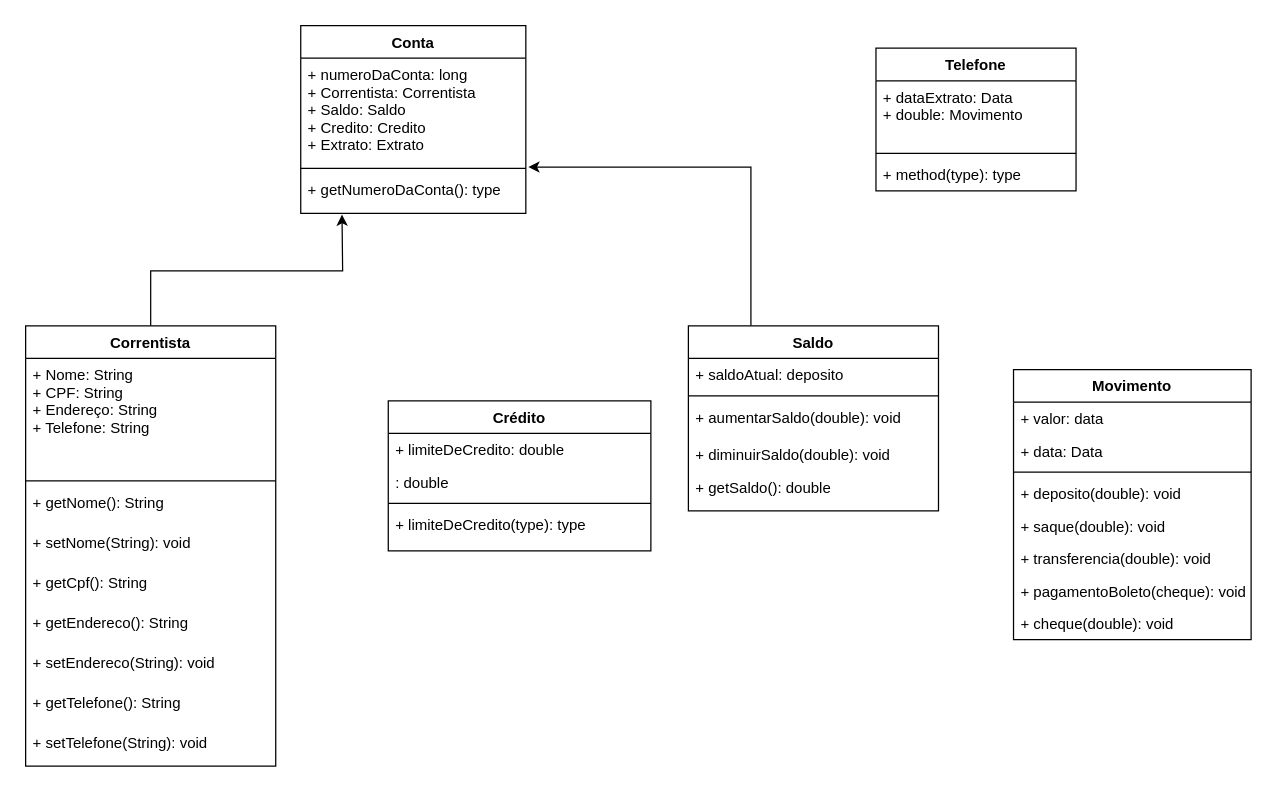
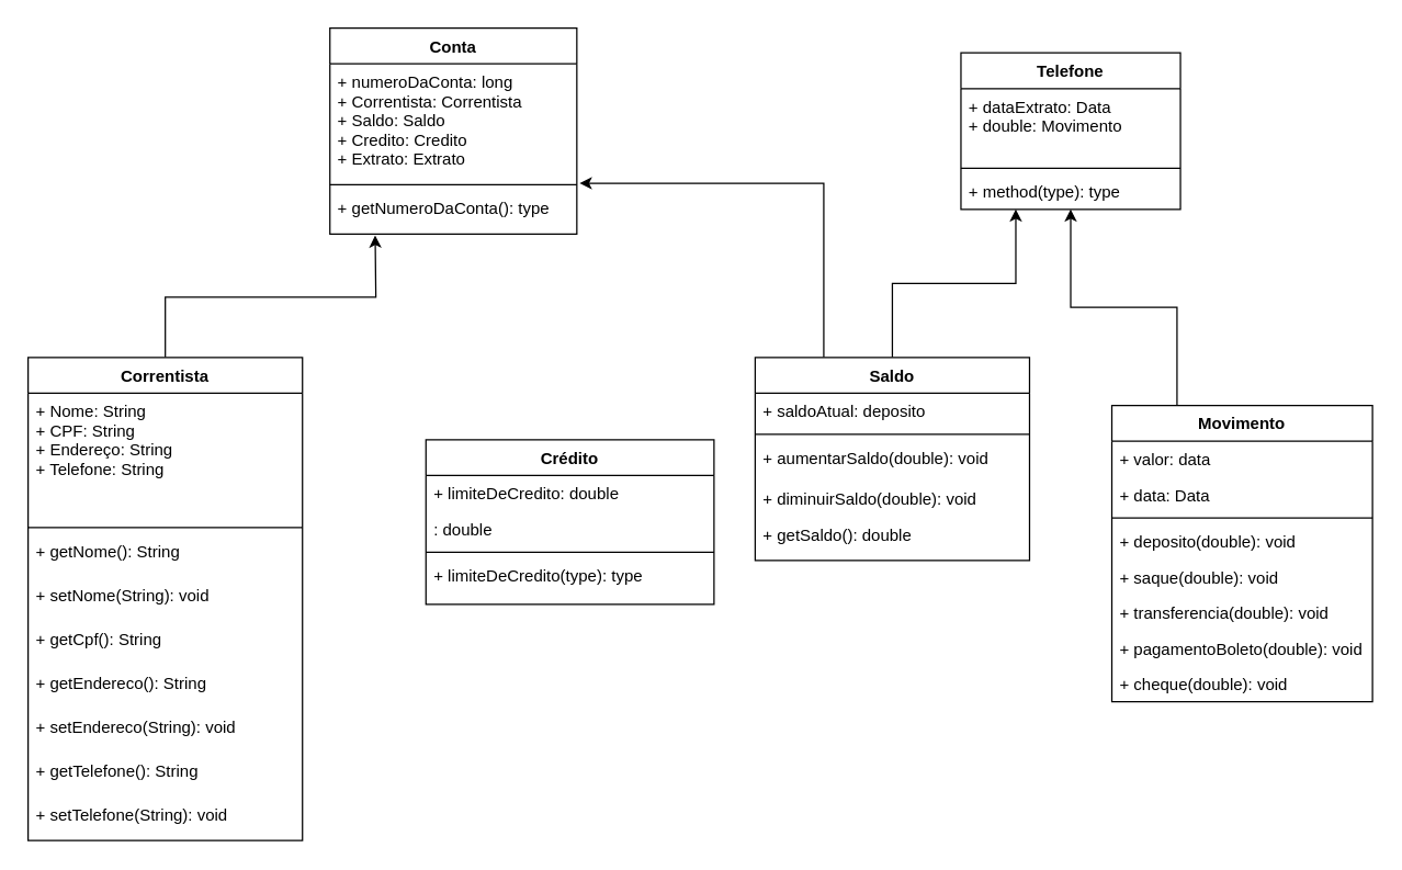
+ <mxCell id="37" style="edgeStyle=orthogonalEdgeStyle;rounded=0;orthogonalLoop=1;jettySize=auto;html=1;exitX=0.5;exitY=0;exitDx=0;exitDy=0;entryX=0.25;entryY=1;entryDx=0;entryDy=0;" edge="1" parent="1" source="38" target="18"><mxGeometry relative="1" as="geometry" /></mxCell>
+ <mxCell id="17" style="edgeStyle=orthogonalEdgeStyle;rounded=0;orthogonalLoop=1;jettySize=auto;html=1;exitX=0.25;exitY=0;exitDx=0;exitDy=0;entryX=0.5;entryY=1;entryDx=0;entryDy=0;" edge="1" parent="1" source="22" target="18"><mxGeometry relative="1" as="geometry" /></mxCell>
- <mxCell id="29" value="+ pagamentoBoleto(cheque): void" style="text;strokeColor=none;fillColor=none;align=left;verticalAlign=top;spacingLeft=4;spacingRight=4;overflow=hidden;rotatable=0;points=[[0,0.5],[1,0.5]];portConstraint=eastwest;" vertex="1" parent="22"><mxGeometry y="164" width="190" height="26" as="geometry" /></mxCell>
+ <mxCell id="29" value="+ pagamentoBoleto(double): void" style="text;strokeColor=none;fillColor=none;align=left;verticalAlign=top;spacingLeft=4;spacingRight=4;overflow=hidden;rotatable=0;points=[[0,0.5],[1,0.5]];portConstraint=eastwest;" vertex="1" parent="22"><mxGeometry y="164" width="190" height="26" as="geometry" /></mxCell>
